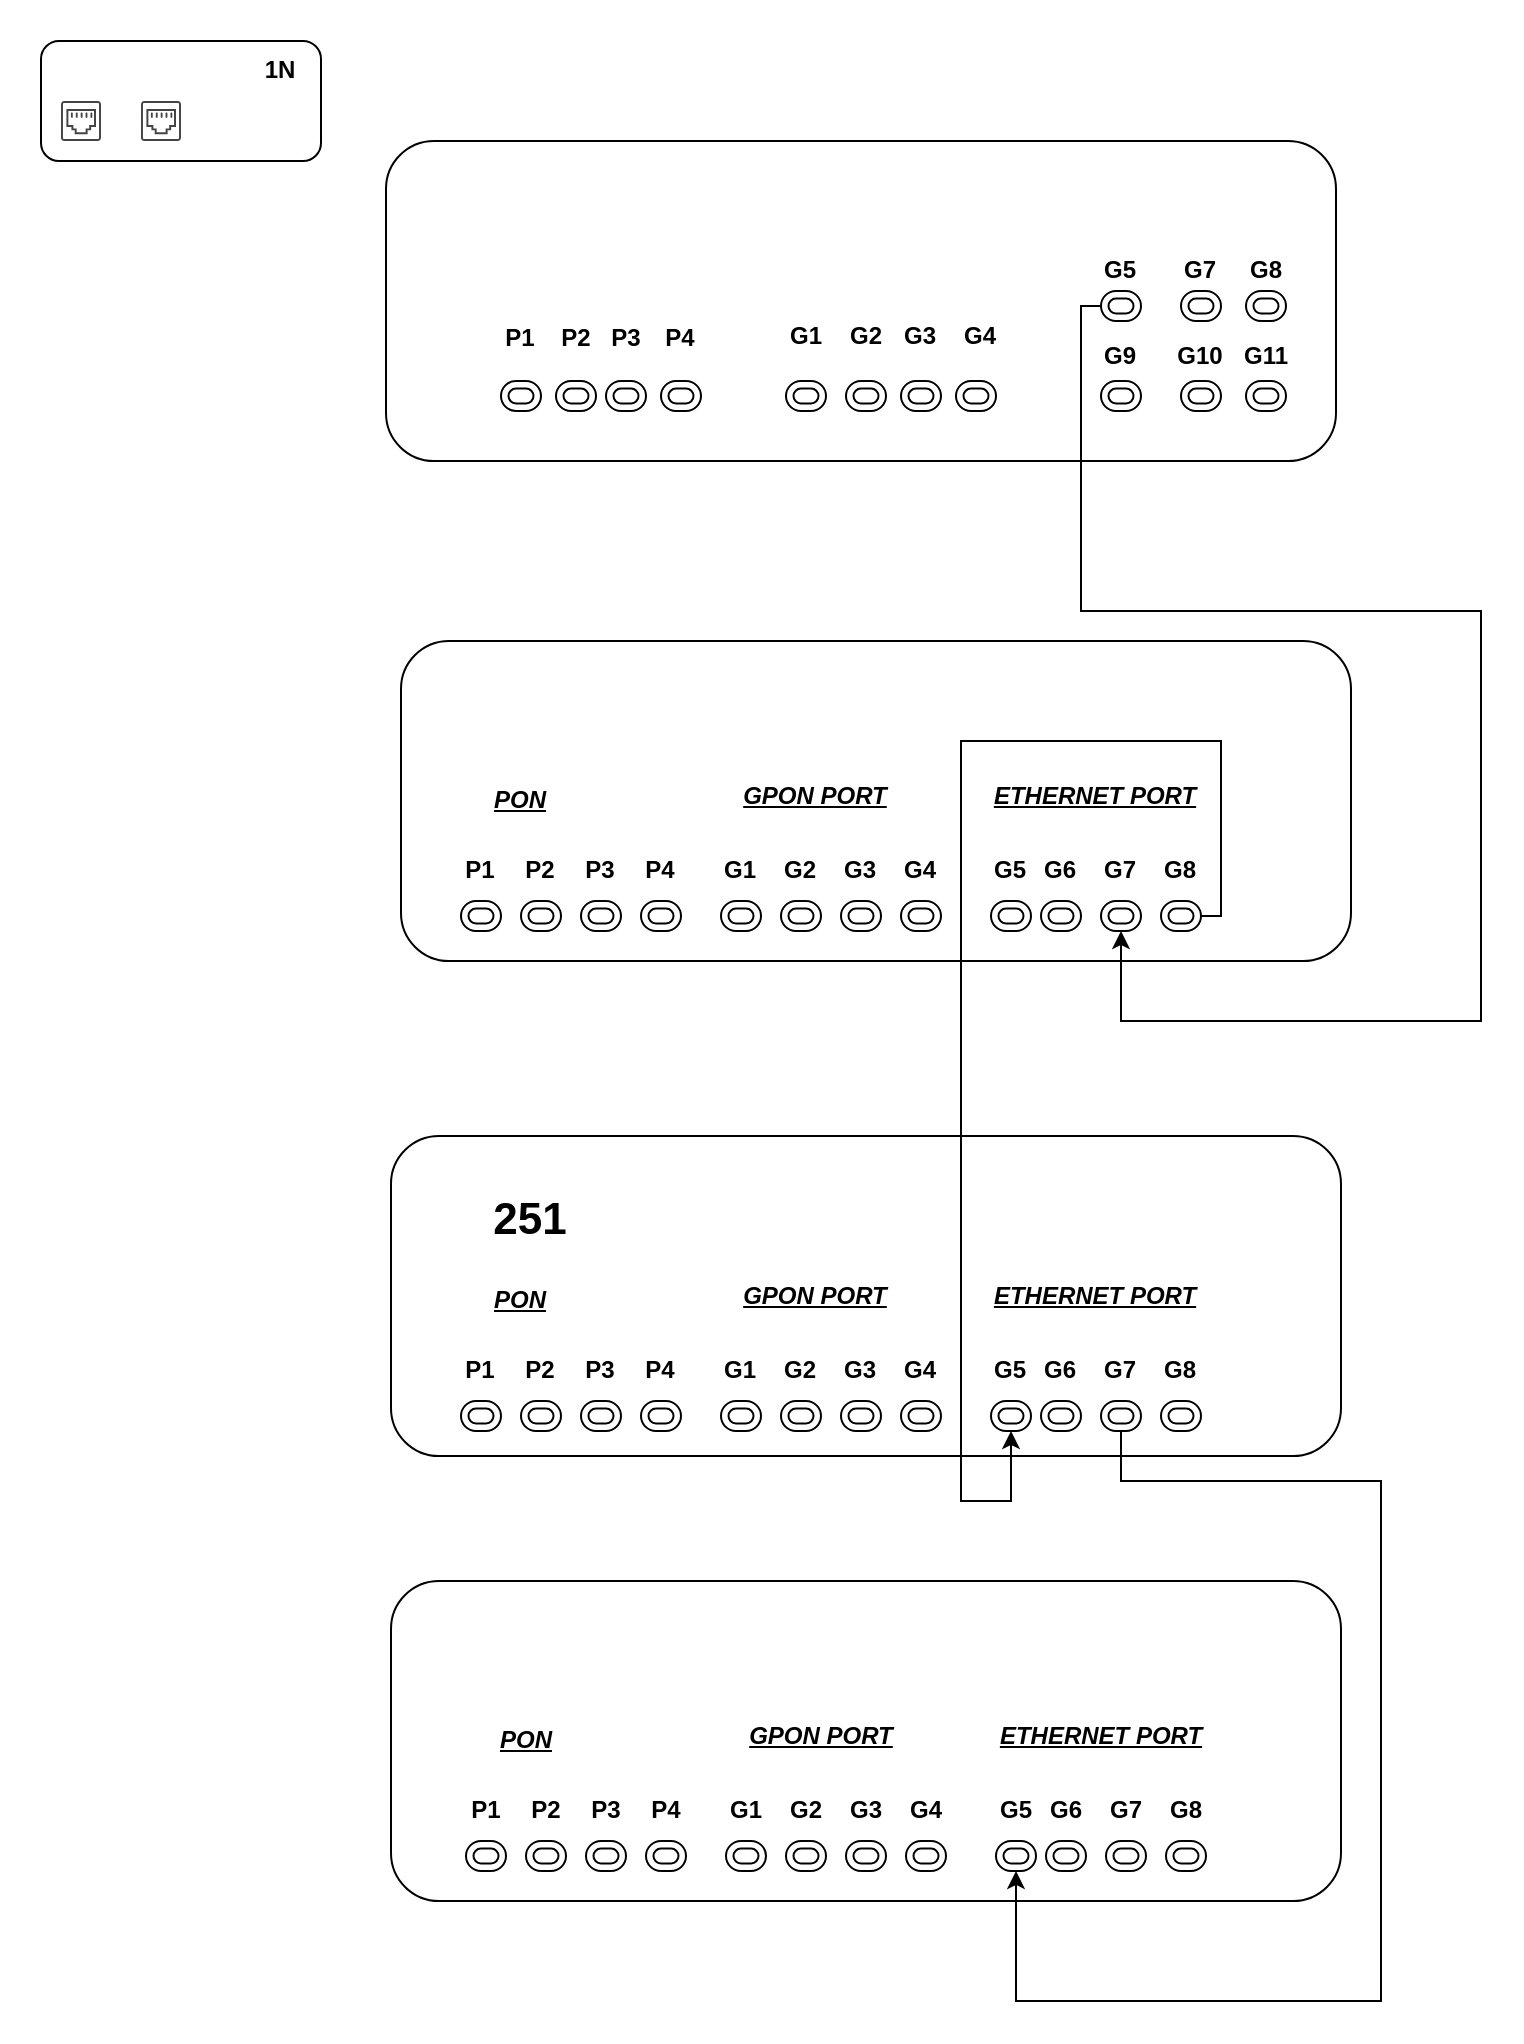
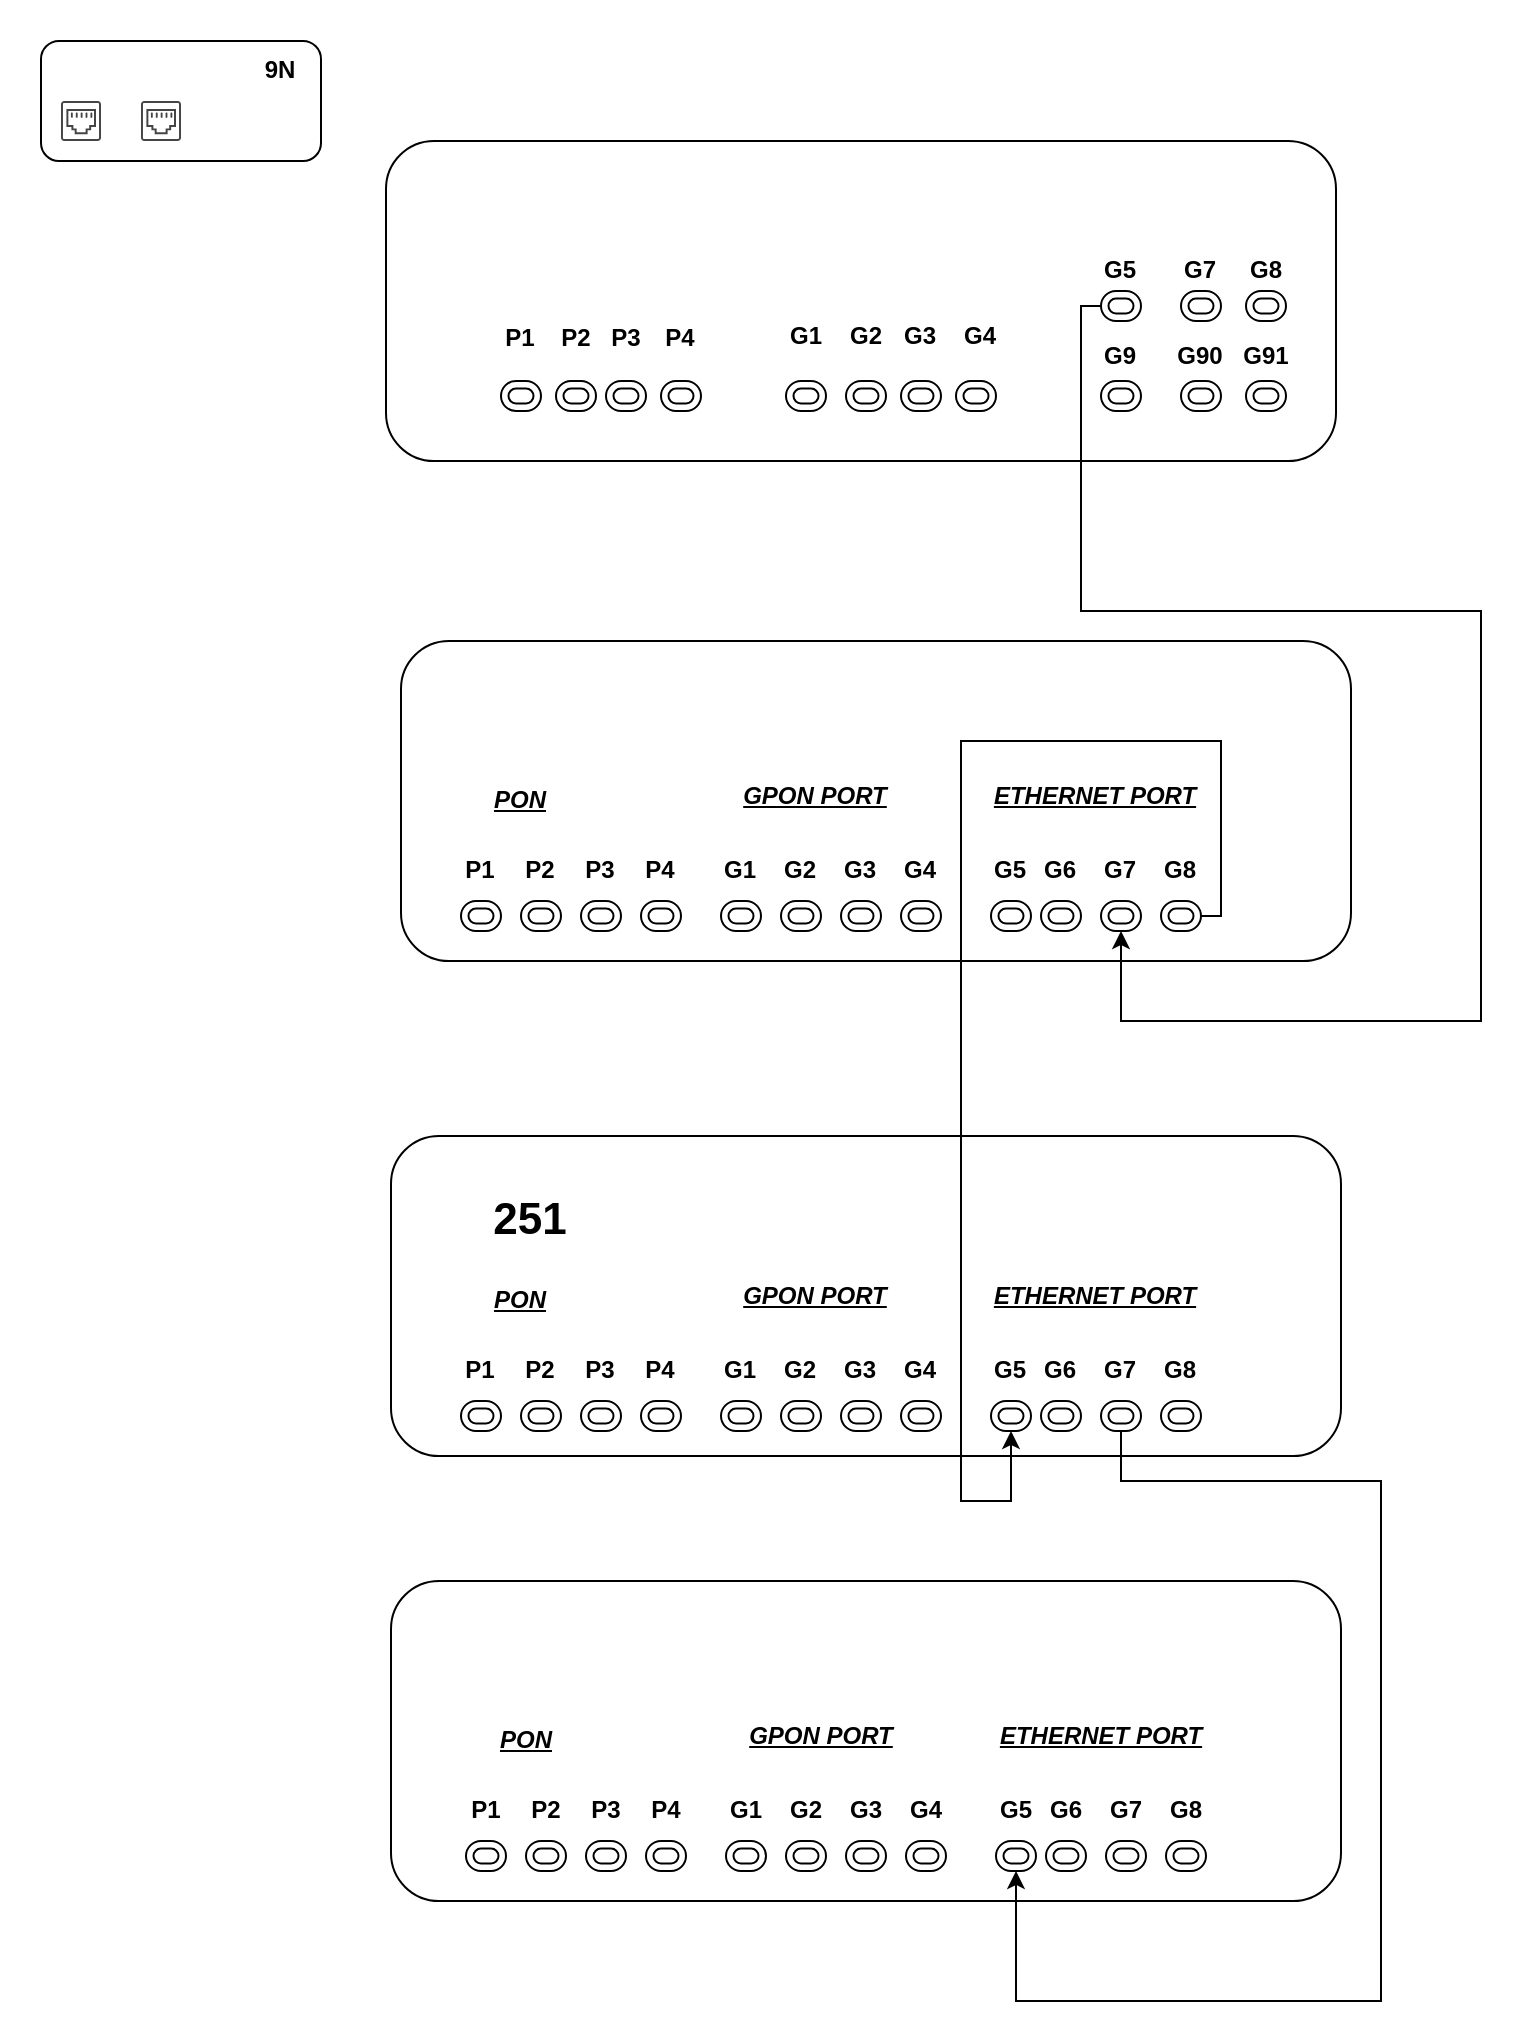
- <mxCell id="6" value="&lt;b&gt;1N&lt;/b&gt;" style="text;html=1;strokeColor=none;fillColor=none;align=center;verticalAlign=middle;whiteSpace=wrap;rounded=1;labelBackgroundColor=none;" parent="1" vertex="1"><mxGeometry x="110" y="20" width="60" height="30" as="geometry" /></mxCell>
+ <mxCell id="6" value="&lt;b&gt;9N&lt;/b&gt;" style="text;html=1;strokeColor=none;fillColor=none;align=center;verticalAlign=middle;whiteSpace=wrap;rounded=1;labelBackgroundColor=none;" parent="1" vertex="1"><mxGeometry x="110" y="20" width="60" height="30" as="geometry" /></mxCell>
- <mxCell id="117" value="&lt;b&gt;G10&lt;/b&gt;" style="text;html=1;strokeColor=none;fillColor=none;align=center;verticalAlign=middle;whiteSpace=wrap;rounded=1;labelBackgroundColor=none;" vertex="1" parent="1"><mxGeometry x="570" y="162.5" width="60" height="30" as="geometry" /></mxCell>
+ <mxCell id="117" value="&lt;b&gt;G90&lt;/b&gt;" style="text;html=1;strokeColor=none;fillColor=none;align=center;verticalAlign=middle;whiteSpace=wrap;rounded=1;labelBackgroundColor=none;" vertex="1" parent="1"><mxGeometry x="570" y="162.5" width="60" height="30" as="geometry" /></mxCell>
- <mxCell id="118" value="&lt;b&gt;G11&lt;/b&gt;" style="text;html=1;strokeColor=none;fillColor=none;align=center;verticalAlign=middle;whiteSpace=wrap;rounded=1;labelBackgroundColor=none;" vertex="1" parent="1"><mxGeometry x="602.5" y="162.5" width="60" height="30" as="geometry" /></mxCell>
+ <mxCell id="118" value="&lt;b&gt;G91&lt;/b&gt;" style="text;html=1;strokeColor=none;fillColor=none;align=center;verticalAlign=middle;whiteSpace=wrap;rounded=1;labelBackgroundColor=none;" vertex="1" parent="1"><mxGeometry x="602.5" y="162.5" width="60" height="30" as="geometry" /></mxCell>
